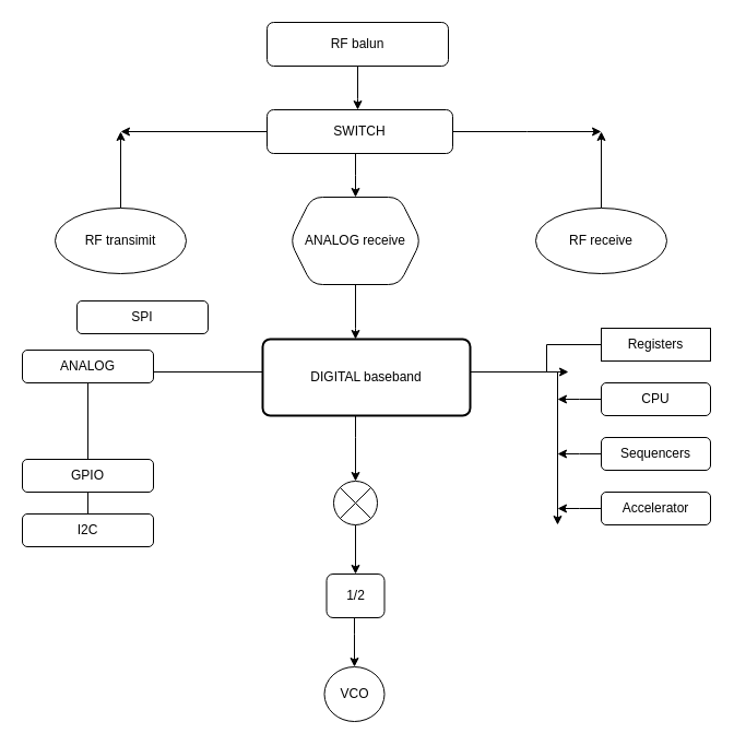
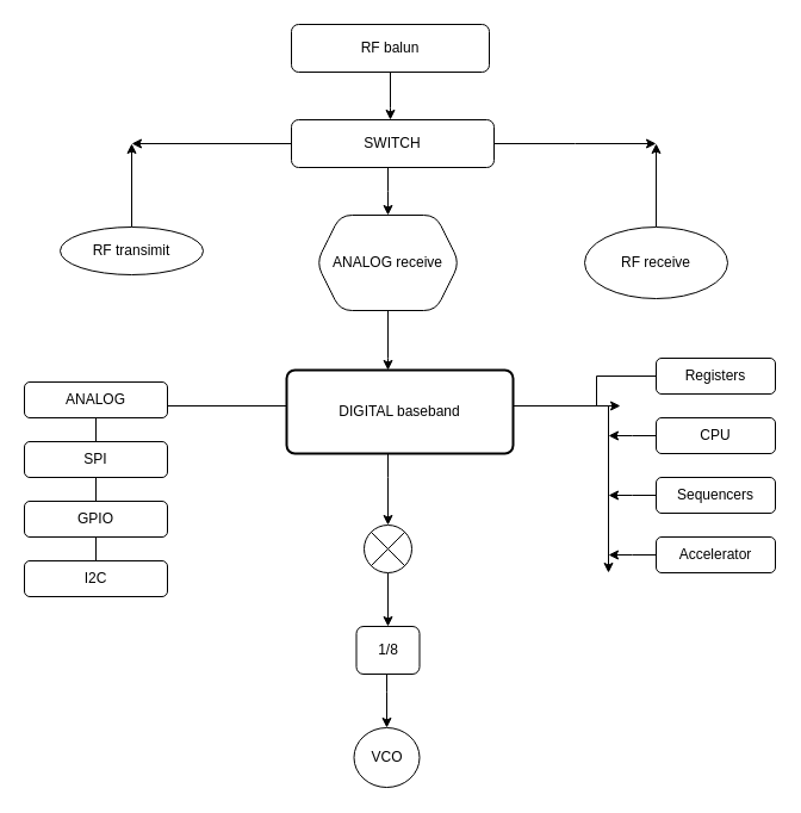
- <mxCell id="13" value="RF transimit" style="ellipse;whiteSpace=wrap;html=1;" vertex="1" parent="1"><mxGeometry x="50" y="190" width="120" height="60" as="geometry" /></mxCell>
+ <mxCell id="13" value="RF transimit" style="ellipse;whiteSpace=wrap;html=1;" vertex="1" parent="1"><mxGeometry x="50" y="190" width="120" height="40" as="geometry" /></mxCell>
- <mxCell id="32" value="SPI" style="rounded=1;whiteSpace=wrap;html=1;fontSize=12;" vertex="1" parent="1"><mxGeometry x="70" y="275" width="120" height="30" as="geometry" /></mxCell>
+ <mxCell id="32" value="SPI" style="rounded=1;whiteSpace=wrap;html=1;fontSize=12;" vertex="1" parent="1"><mxGeometry x="20" y="370" width="120" height="30" as="geometry" /></mxCell>
- <mxCell id="19" value="Registers" style="whiteSpace=wrap;html=1;fontSize=12;rounded=0;" vertex="1" parent="1"><mxGeometry x="550" y="300" width="100" height="30" as="geometry" /></mxCell>
+ <mxCell id="19" value="Registers" style="rounded=1;whiteSpace=wrap;html=1;fontSize=12;" vertex="1" parent="1"><mxGeometry x="550" y="300" width="100" height="30" as="geometry" /></mxCell>
- <mxCell id="29" value="1/2" style="rounded=1;whiteSpace=wrap;html=1;fontSize=12;" vertex="1" parent="1"><mxGeometry x="298.5" y="525" width="53" height="40" as="geometry" /></mxCell>
+ <mxCell id="29" value="1/8" style="rounded=1;whiteSpace=wrap;html=1;fontSize=12;" vertex="1" parent="1"><mxGeometry x="298.5" y="525" width="53" height="40" as="geometry" /></mxCell>
